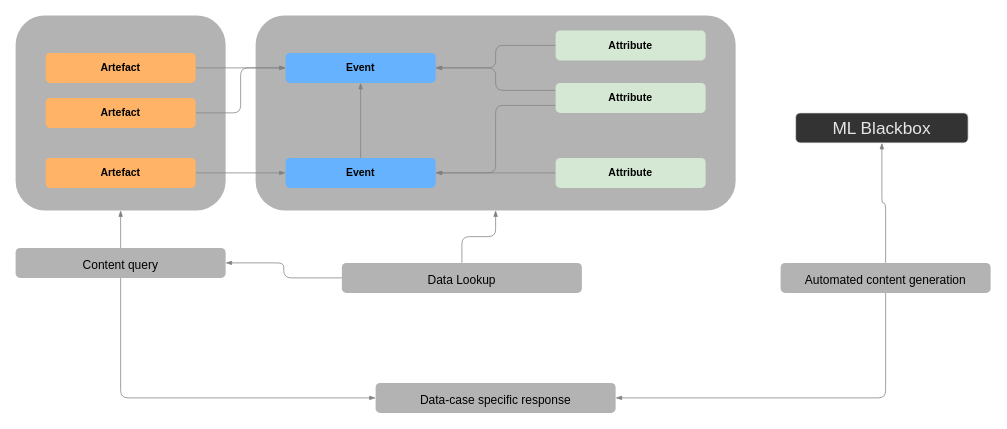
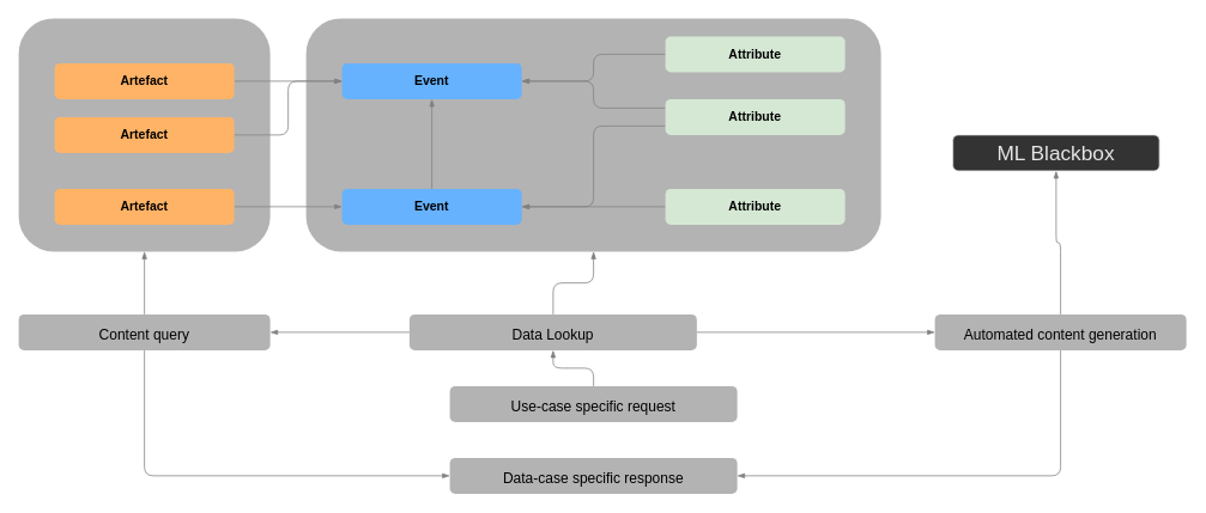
- <mxCell id="28" value="&lt;font style=&quot;font-size: 16px&quot;&gt;Content query&lt;/font&gt;" style="rounded=1;whiteSpace=wrap;html=1;shadow=0;fontSize=23;strokeColor=none;fillColor=#B3B3B3;" vertex="1" parent="1"><mxGeometry x="20" y="330" width="280" height="40" as="geometry" /></mxCell>
+ <mxCell id="28" value="&lt;font style=&quot;font-size: 16px&quot;&gt;Content query&lt;/font&gt;" style="rounded=1;whiteSpace=wrap;html=1;shadow=0;fontSize=23;strokeColor=none;fillColor=#B3B3B3;" vertex="1" parent="1"><mxGeometry x="20" y="350" width="280" height="40" as="geometry" /></mxCell>
+ <mxCell id="24" style="edgeStyle=orthogonalEdgeStyle;rounded=1;orthogonalLoop=1;jettySize=auto;html=1;entryX=0;entryY=0.5;entryDx=0;entryDy=0;endArrow=blockThin;endFill=1;strokeColor=#808080;fontSize=23;" edge="1" parent="1" source="25" target="32"><mxGeometry relative="1" as="geometry" /></mxCell>
+ <mxCell id="20" style="edgeStyle=orthogonalEdgeStyle;rounded=1;orthogonalLoop=1;jettySize=auto;html=1;entryX=0.5;entryY=1;entryDx=0;entryDy=0;endArrow=blockThin;endFill=1;strokeColor=#808080;fontSize=23;" edge="1" parent="1" source="21" target="25"><mxGeometry relative="1" as="geometry" /></mxCell>
+ <mxCell id="21" value="&lt;font style=&quot;font-size: 16px&quot;&gt;Use-case specific request&lt;/font&gt;" style="rounded=1;whiteSpace=wrap;html=1;shadow=0;fontSize=23;strokeColor=none;fillColor=#B3B3B3;" vertex="1" parent="1"><mxGeometry x="500" y="430" width="320" height="40" as="geometry" /></mxCell>
